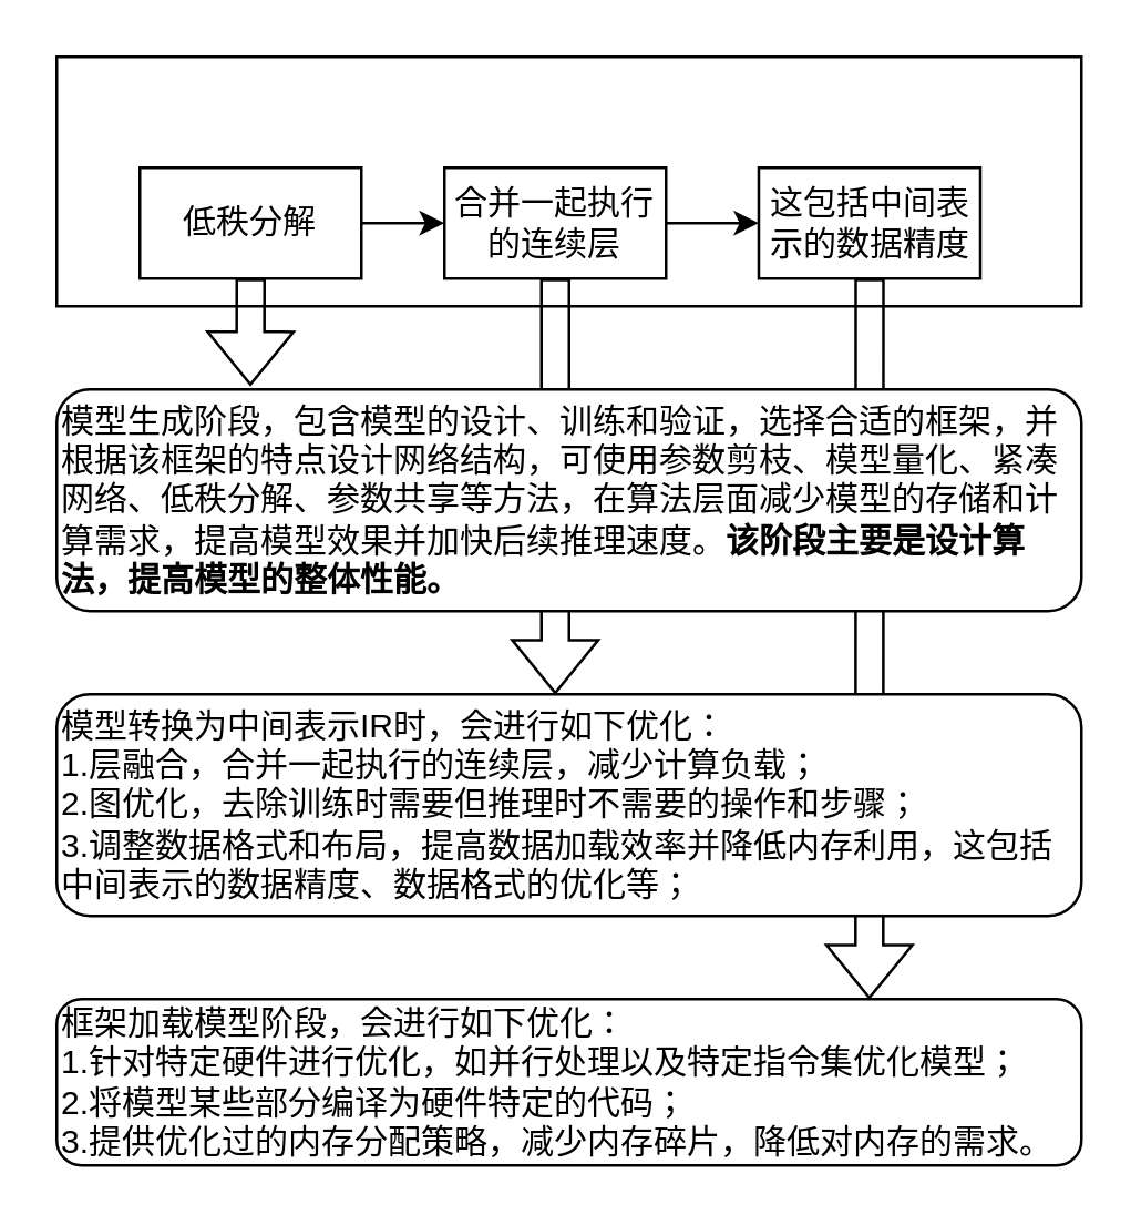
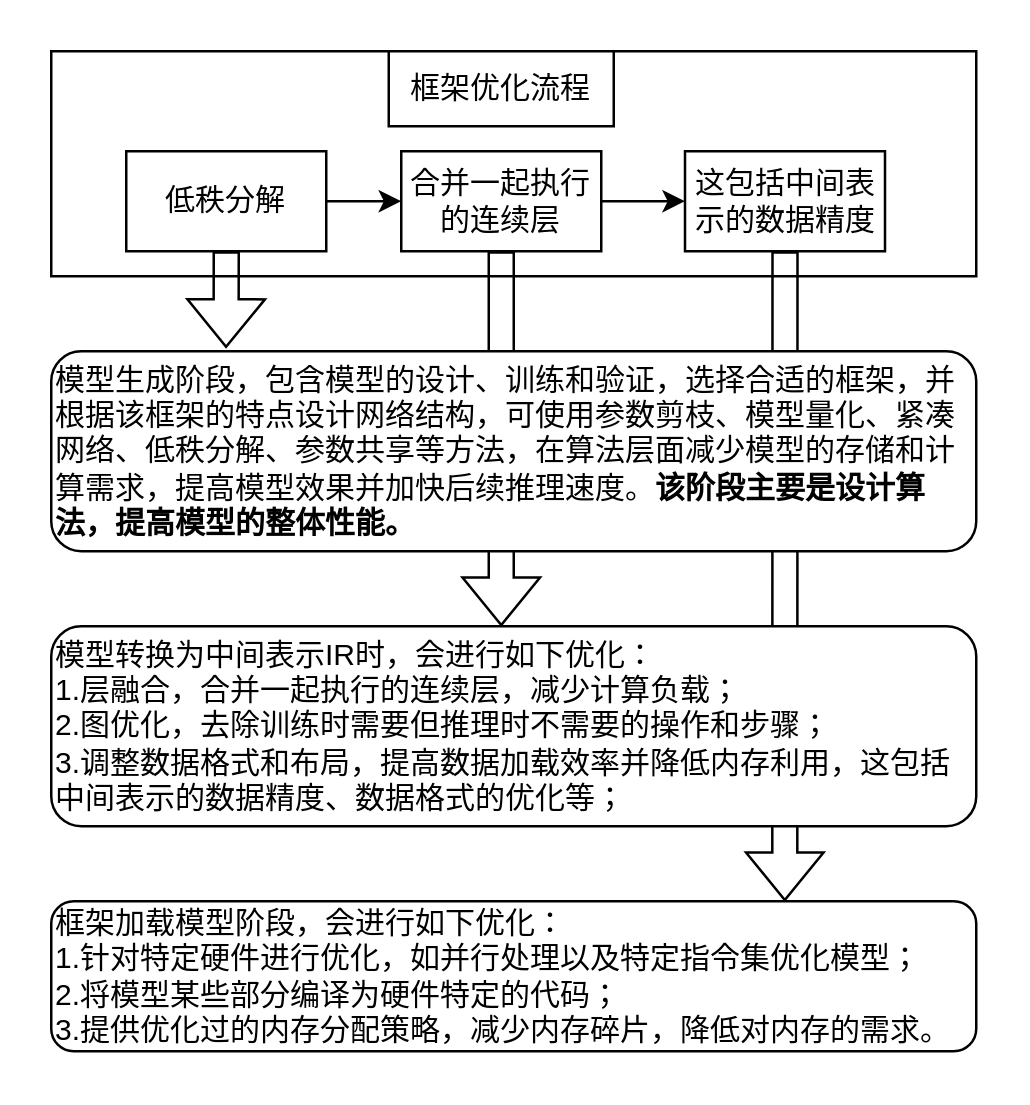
+ <mxCell id="10" value="框架优化流程" style="rounded=0;whiteSpace=wrap;html=1;" parent="1" vertex="1"><mxGeometry x="155" y="20" width="90" height="30" as="geometry" /></mxCell>
